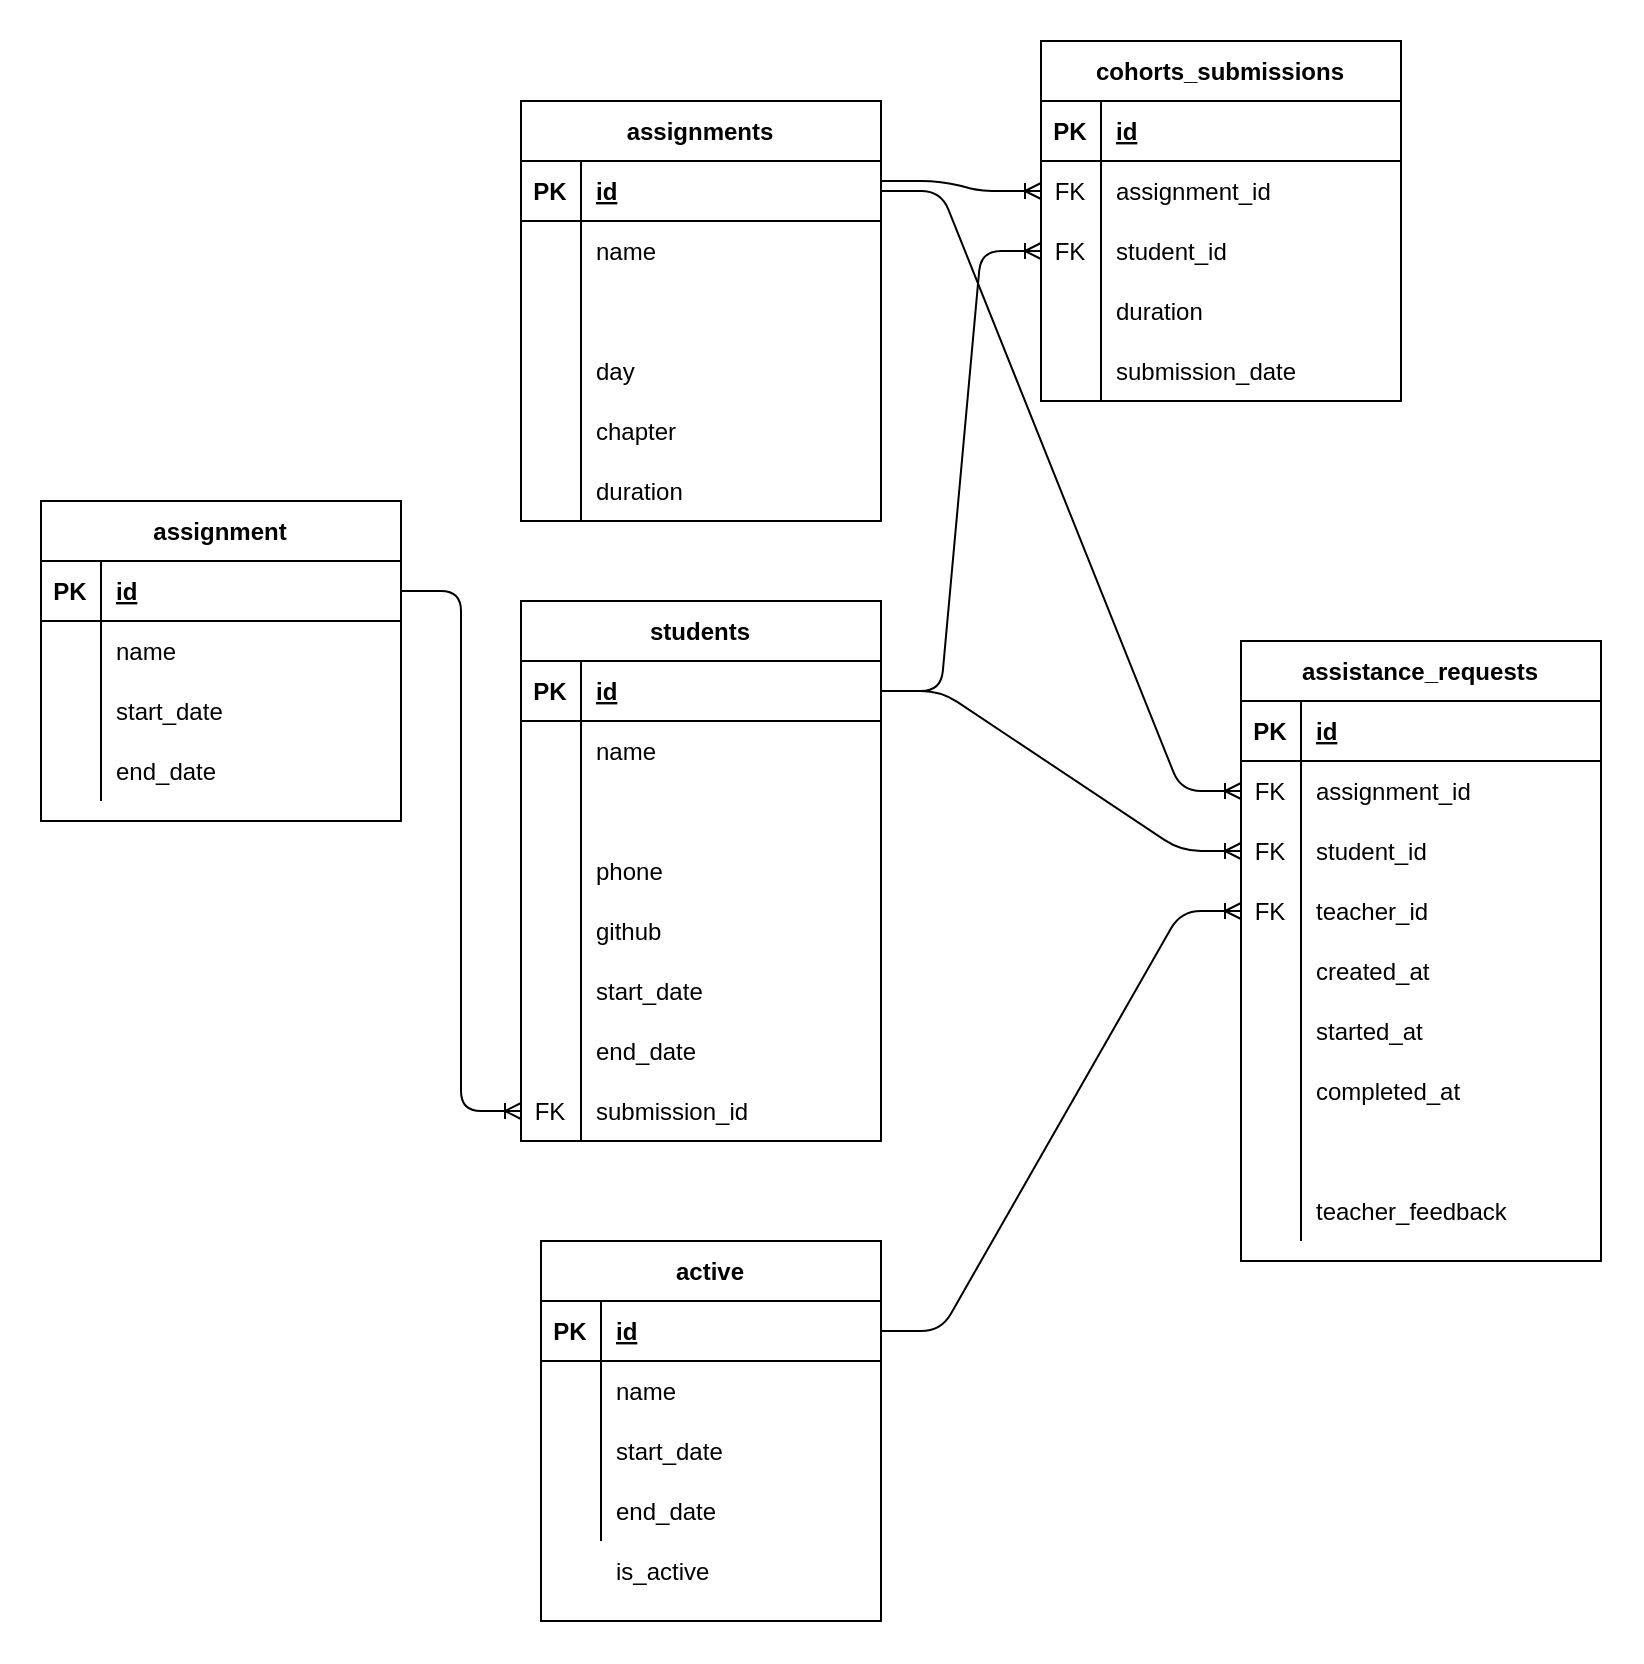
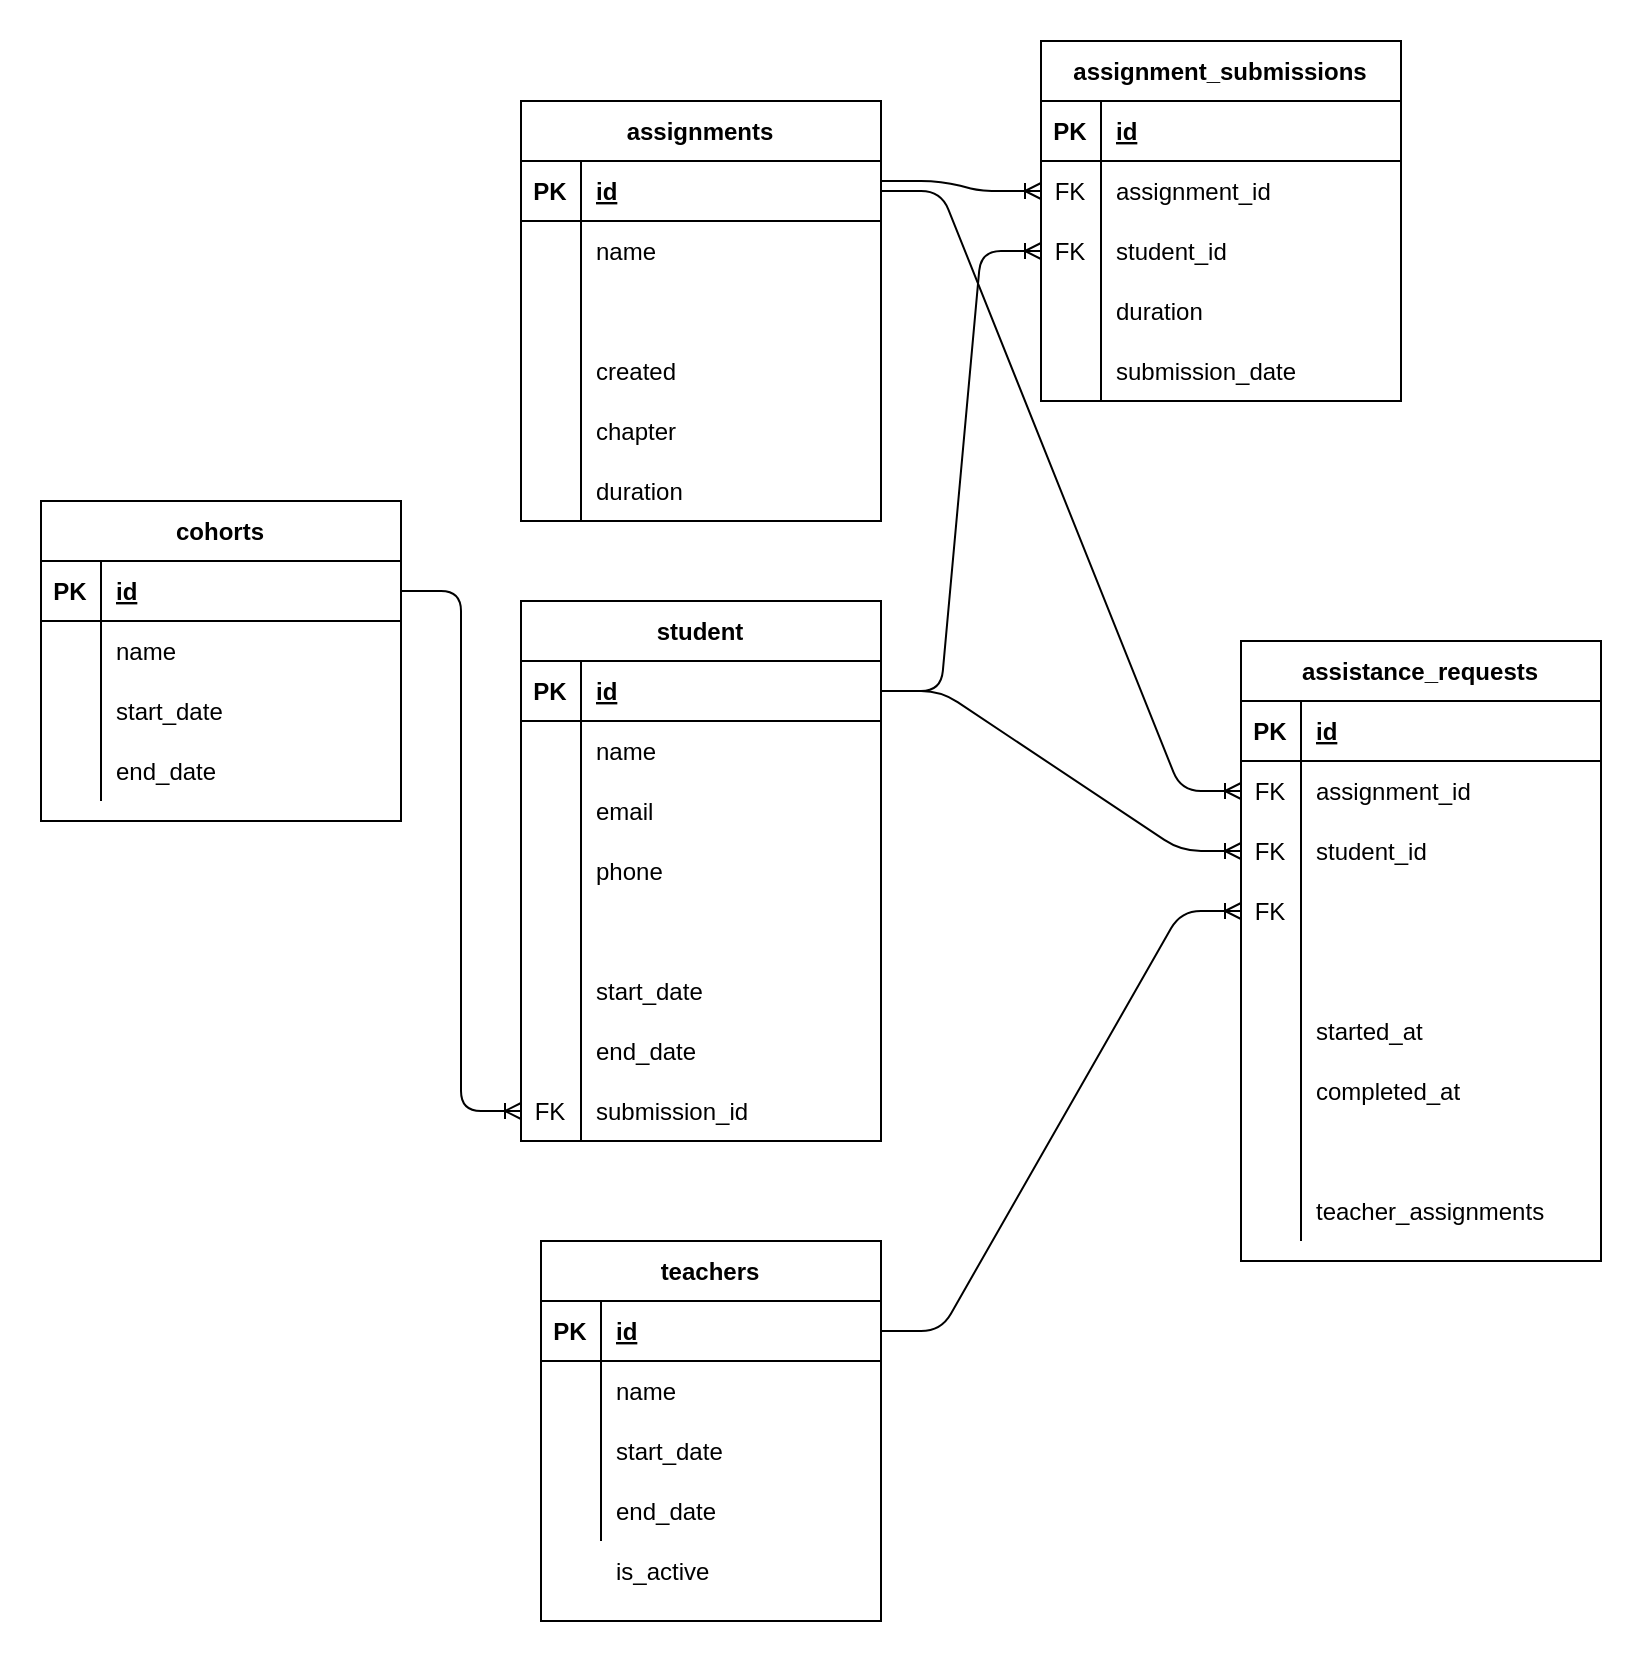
- <mxCell id="22" value="cohorts_submissions" style="shape=table;startSize=30;container=1;collapsible=1;childLayout=tableLayout;fixedRows=1;rowLines=0;fontStyle=1;align=center;resizeLast=1;" vertex="1" parent="1"><mxGeometry x="520" y="20" width="180" height="180" as="geometry" /></mxCell>
+ <mxCell id="22" value="assignment_submissions" style="shape=table;startSize=30;container=1;collapsible=1;childLayout=tableLayout;fixedRows=1;rowLines=0;fontStyle=1;align=center;resizeLast=1;" vertex="1" parent="1"><mxGeometry x="520" y="20" width="180" height="180" as="geometry" /></mxCell>
- <mxCell id="77" value="day" style="shape=partialRectangle;connectable=0;fillColor=none;top=0;left=0;bottom=0;right=0;align=left;spacingLeft=6;overflow=hidden;" vertex="1" parent="75"><mxGeometry x="30" width="150" height="30" as="geometry" /></mxCell>
+ <mxCell id="77" value="created" style="shape=partialRectangle;connectable=0;fillColor=none;top=0;left=0;bottom=0;right=0;align=left;spacingLeft=6;overflow=hidden;" vertex="1" parent="75"><mxGeometry x="30" width="150" height="30" as="geometry" /></mxCell>
- <mxCell id="109" value="assignment" style="shape=table;startSize=30;container=1;collapsible=1;childLayout=tableLayout;fixedRows=1;rowLines=0;fontStyle=1;align=center;resizeLast=1;" vertex="1" parent="1"><mxGeometry x="20" y="250" width="180" height="160" as="geometry" /></mxCell>
+ <mxCell id="109" value="cohorts" style="shape=table;startSize=30;container=1;collapsible=1;childLayout=tableLayout;fixedRows=1;rowLines=0;fontStyle=1;align=center;resizeLast=1;" vertex="1" parent="1"><mxGeometry x="20" y="250" width="180" height="160" as="geometry" /></mxCell>
- <mxCell id="84" value="students" style="shape=table;startSize=30;container=1;collapsible=1;childLayout=tableLayout;fixedRows=1;rowLines=0;fontStyle=1;align=center;resizeLast=1;" vertex="1" parent="1"><mxGeometry x="260" y="300" width="180" height="270" as="geometry" /></mxCell>
+ <mxCell id="84" value="student" style="shape=table;startSize=30;container=1;collapsible=1;childLayout=tableLayout;fixedRows=1;rowLines=0;fontStyle=1;align=center;resizeLast=1;" vertex="1" parent="1"><mxGeometry x="260" y="300" width="180" height="270" as="geometry" /></mxCell>
+ <mxCell id="93" value="email" style="shape=partialRectangle;connectable=0;fillColor=none;top=0;left=0;bottom=0;right=0;align=left;spacingLeft=6;overflow=hidden;" vertex="1" parent="91"><mxGeometry x="30" width="150" height="30" as="geometry" /></mxCell>
- <mxCell id="51" value="teacher_id" style="shape=partialRectangle;connectable=0;fillColor=none;top=0;left=0;bottom=0;right=0;align=left;spacingLeft=6;overflow=hidden;" vertex="1" parent="49"><mxGeometry x="30" width="150" height="30" as="geometry" /></mxCell>
- <mxCell id="99" value="github" style="shape=partialRectangle;connectable=0;fillColor=none;top=0;left=0;bottom=0;right=0;align=left;spacingLeft=6;overflow=hidden;" vertex="1" parent="97"><mxGeometry x="30" width="150" height="30" as="geometry" /></mxCell>
- <mxCell id="54" value="created_at" style="shape=partialRectangle;connectable=0;fillColor=none;top=0;left=0;bottom=0;right=0;align=left;spacingLeft=6;overflow=hidden;" vertex="1" parent="52"><mxGeometry x="30" width="150" height="30" as="geometry" /></mxCell>
- <mxCell id="65" value="teacher_feedback" style="shape=partialRectangle;connectable=0;fillColor=none;top=0;left=0;bottom=0;right=0;align=left;spacingLeft=6;overflow=hidden;" vertex="1" parent="63"><mxGeometry x="30" width="150" height="30" as="geometry" /></mxCell>
+ <mxCell id="65" value="teacher_assignments" style="shape=partialRectangle;connectable=0;fillColor=none;top=0;left=0;bottom=0;right=0;align=left;spacingLeft=6;overflow=hidden;" vertex="1" parent="63"><mxGeometry x="30" width="150" height="30" as="geometry" /></mxCell>
- <mxCell id="6" value="active" style="shape=table;startSize=30;container=1;collapsible=1;childLayout=tableLayout;fixedRows=1;rowLines=0;fontStyle=1;align=center;resizeLast=1;" vertex="1" parent="4"><mxGeometry width="170" height="190" as="geometry" /></mxCell>
+ <mxCell id="6" value="teachers" style="shape=table;startSize=30;container=1;collapsible=1;childLayout=tableLayout;fixedRows=1;rowLines=0;fontStyle=1;align=center;resizeLast=1;" vertex="1" parent="4"><mxGeometry width="170" height="190" as="geometry" /></mxCell>
